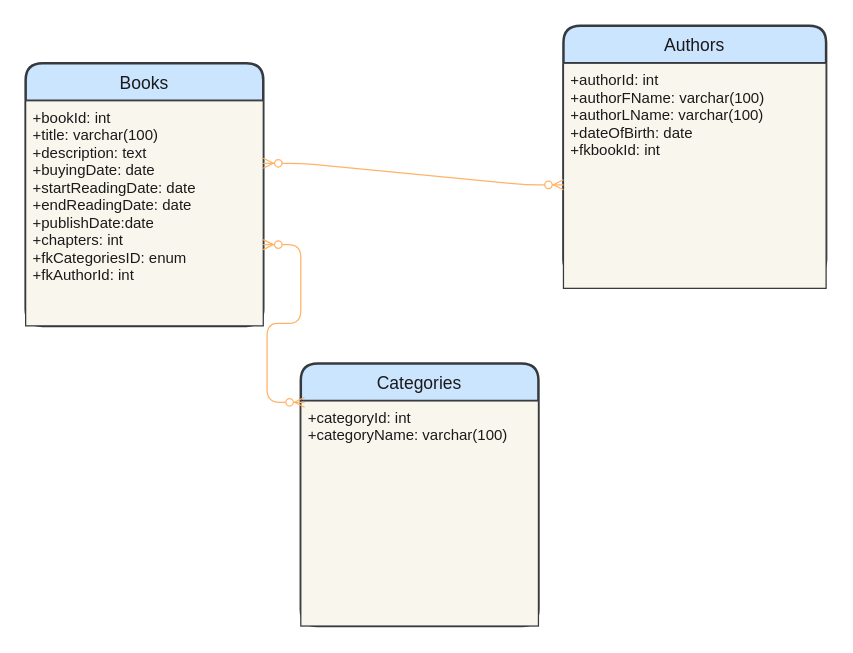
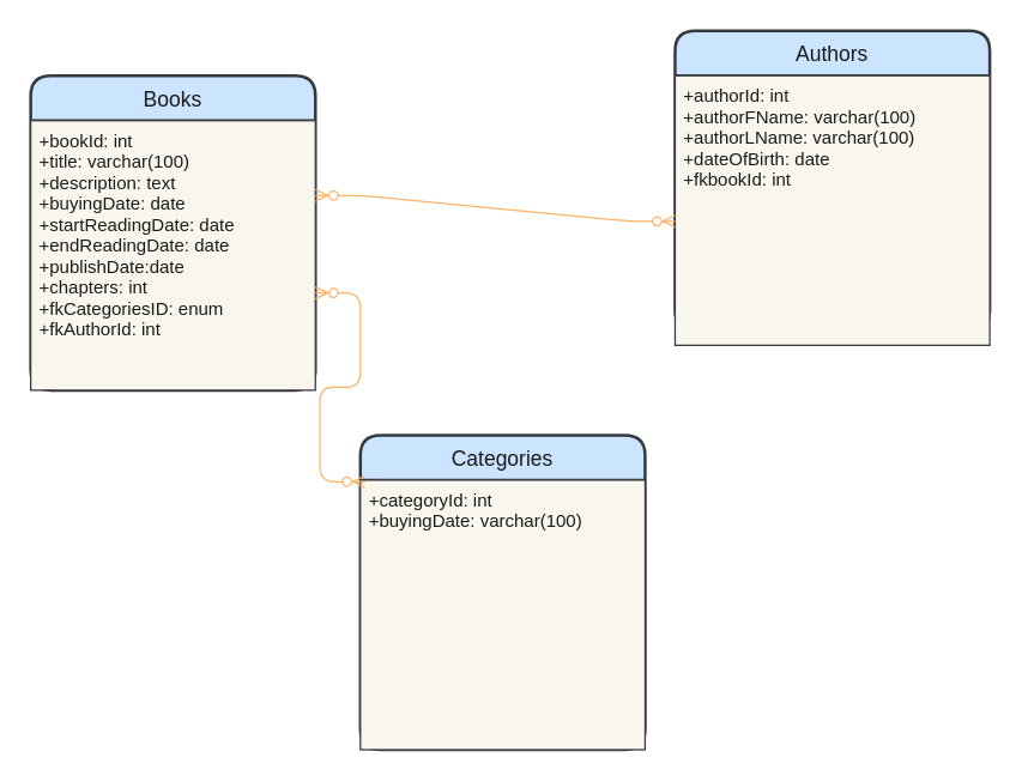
- <mxCell id="10" value="+categoryId: int&#10;+categoryName: varchar(100)&#10;&#10;" style="align=left;strokeColor=#36393d;fillColor=#f9f7ed;spacingLeft=4;fontSize=12;verticalAlign=top;resizable=0;rotatable=0;part=1;fontColor=#1A1A1A;" vertex="1" parent="9"><mxGeometry y="30" width="190" height="180" as="geometry" /></mxCell>
+ <mxCell id="10" value="+categoryId: int&#10;+buyingDate: varchar(100)&#10;&#10;" style="align=left;strokeColor=#36393d;fillColor=#f9f7ed;spacingLeft=4;fontSize=12;verticalAlign=top;resizable=0;rotatable=0;part=1;fontColor=#1A1A1A;" vertex="1" parent="9"><mxGeometry y="30" width="190" height="180" as="geometry" /></mxCell>
